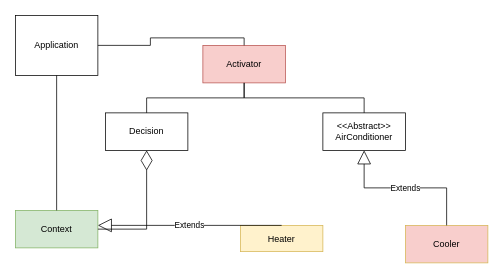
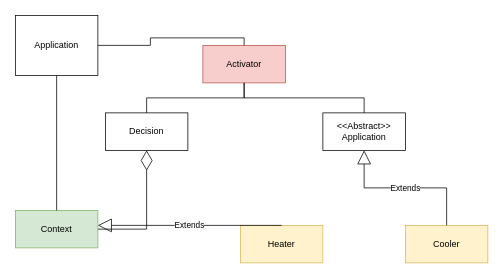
- <mxCell id="5" value="&lt;div&gt;&amp;lt;&amp;lt;Abstract&amp;gt;&amp;gt;&lt;/div&gt;AirConditioner" style="html=1;whiteSpace=wrap;" vertex="1" parent="1"><mxGeometry x="430" y="150" width="110" height="50" as="geometry" /></mxCell>
+ <mxCell id="5" value="&lt;div&gt;&amp;lt;&amp;lt;Abstract&amp;gt;&amp;gt;&lt;/div&gt;Application" style="html=1;whiteSpace=wrap;" vertex="1" parent="1"><mxGeometry x="430" y="150" width="110" height="50" as="geometry" /></mxCell>
- <mxCell id="6" value="Heater" style="html=1;whiteSpace=wrap;fillColor=#fff2cc;strokeColor=#d6b656;" vertex="1" parent="1"><mxGeometry x="320" y="300" width="110" height="35" as="geometry" /></mxCell>
+ <mxCell id="6" value="Heater" style="html=1;whiteSpace=wrap;fillColor=#fff2cc;strokeColor=#d6b656;" vertex="1" parent="1"><mxGeometry x="320" y="300" width="110" height="50" as="geometry" /></mxCell>
- <mxCell id="7" value="Cooler" style="html=1;whiteSpace=wrap;fillColor=#f8cecc;strokeColor=#d6b656;" vertex="1" parent="1"><mxGeometry x="540" y="300" width="110" height="50" as="geometry" /></mxCell>
+ <mxCell id="7" value="Cooler" style="html=1;whiteSpace=wrap;fillColor=#fff2cc;strokeColor=#d6b656;" vertex="1" parent="1"><mxGeometry x="540" y="300" width="110" height="50" as="geometry" /></mxCell>
